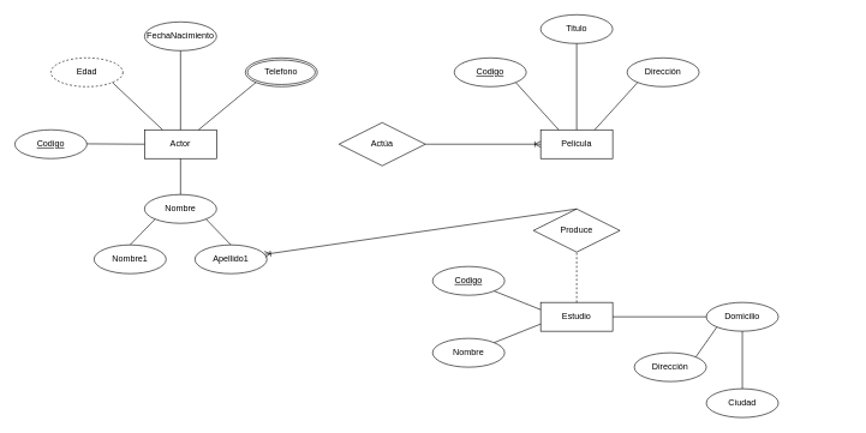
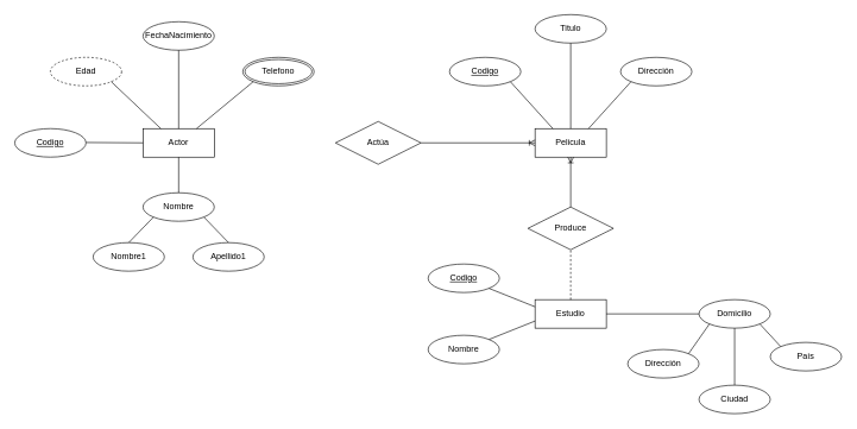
- <mxCell id="34" value="" style="fontSize=12;html=1;endArrow=ERoneToMany;rounded=0;exitX=0.5;exitY=0;exitDx=0;exitDy=0;" edge="1" parent="1" source="5" target="7"><mxGeometry width="100" height="100" relative="1" as="geometry"><mxPoint x="510" y="340" as="sourcePoint" /><mxPoint x="610" y="240" as="targetPoint" /></mxGeometry></mxCell>
+ <mxCell id="34" value="" style="fontSize=12;html=1;endArrow=ERoneToMany;rounded=0;exitX=0.5;exitY=0;exitDx=0;exitDy=0;entryX=0.5;entryY=1;entryDx=0;entryDy=0;" edge="1" parent="1" source="5" target="3"><mxGeometry width="100" height="100" relative="1" as="geometry"><mxPoint x="510" y="340" as="sourcePoint" /><mxPoint x="610" y="240" as="targetPoint" /></mxGeometry></mxCell>
+ <mxCell id="41" value="" style="endArrow=none;html=1;rounded=0;entryX=0;entryY=0;entryDx=0;entryDy=0;exitX=1;exitY=1;exitDx=0;exitDy=0;" edge="1" parent="1" source="19" target="16"><mxGeometry relative="1" as="geometry"><mxPoint x="700" y="390" as="sourcePoint" /><mxPoint x="860" y="390" as="targetPoint" /></mxGeometry></mxCell>
+ <mxCell id="16" value="País" style="ellipse;whiteSpace=wrap;html=1;align=center;" vertex="1" parent="1"><mxGeometry x="1080" y="480" width="100" height="40" as="geometry" /></mxCell>
